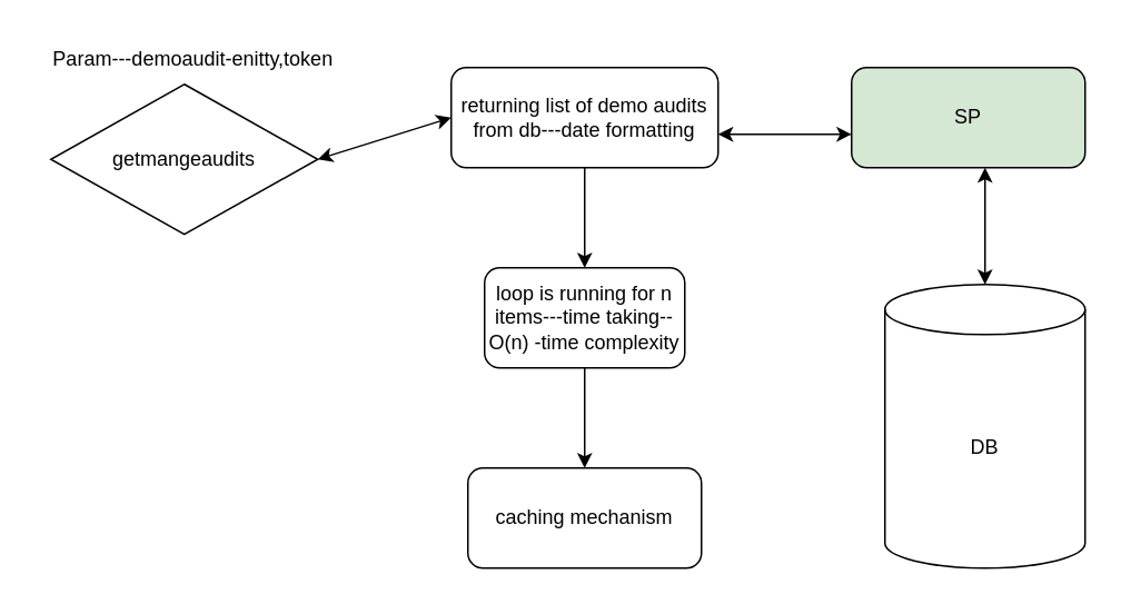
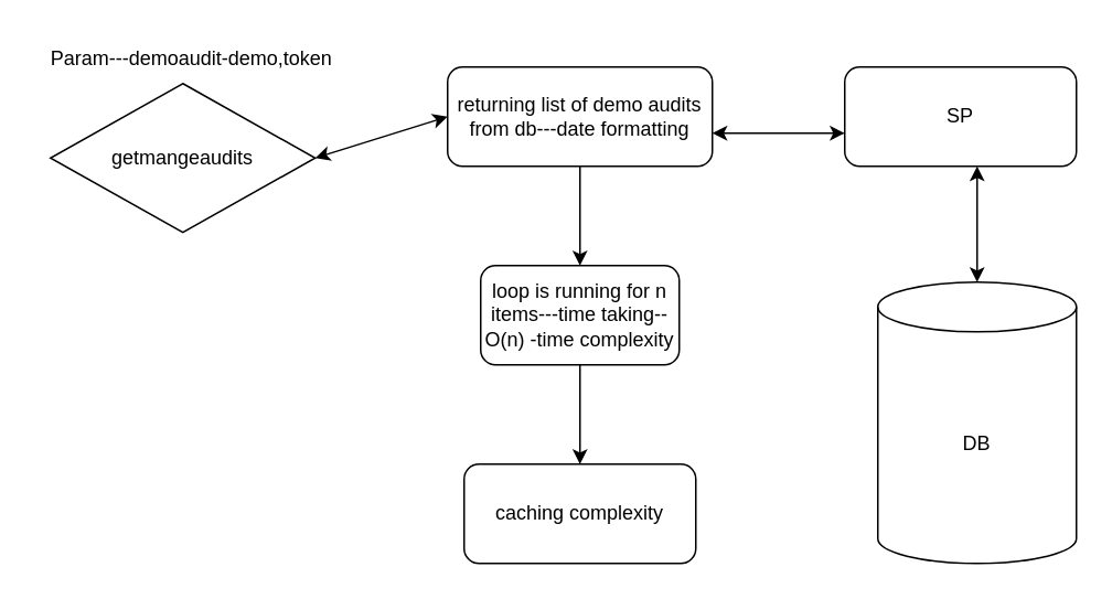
- <mxCell id="3" value="Param---demoaudit-enitty,token" style="text;html=1;align=center;verticalAlign=middle;resizable=0;points=[];autosize=1;strokeColor=none;fillColor=none;" vertex="1" parent="1"><mxGeometry x="20" y="20" width="190" height="30" as="geometry" /></mxCell>
+ <mxCell id="3" value="Param---demoaudit-demo,token" style="text;html=1;align=center;verticalAlign=middle;resizable=0;points=[];autosize=1;strokeColor=none;fillColor=none;" vertex="1" parent="1"><mxGeometry x="20" y="20" width="190" height="30" as="geometry" /></mxCell>
- <mxCell id="10" value="SP" style="rounded=1;whiteSpace=wrap;html=1;fillColor=#d5e8d4;" vertex="1" parent="1"><mxGeometry x="510" y="40" width="140" height="60" as="geometry" /></mxCell>
+ <mxCell id="10" value="SP" style="rounded=1;whiteSpace=wrap;html=1;" vertex="1" parent="1"><mxGeometry x="510" y="40" width="140" height="60" as="geometry" /></mxCell>
- <mxCell id="8" value="caching mechanism" style="rounded=1;whiteSpace=wrap;html=1;" vertex="1" parent="1"><mxGeometry x="280" y="280" width="140" height="60" as="geometry" /></mxCell>
+ <mxCell id="8" value="caching complexity" style="rounded=1;whiteSpace=wrap;html=1;" vertex="1" parent="1"><mxGeometry x="280" y="280" width="140" height="60" as="geometry" /></mxCell>
